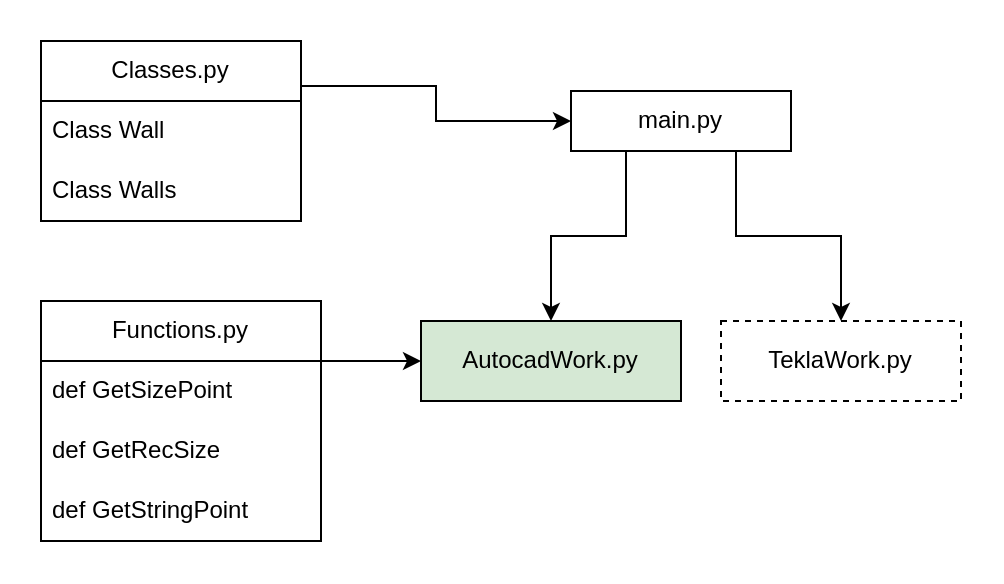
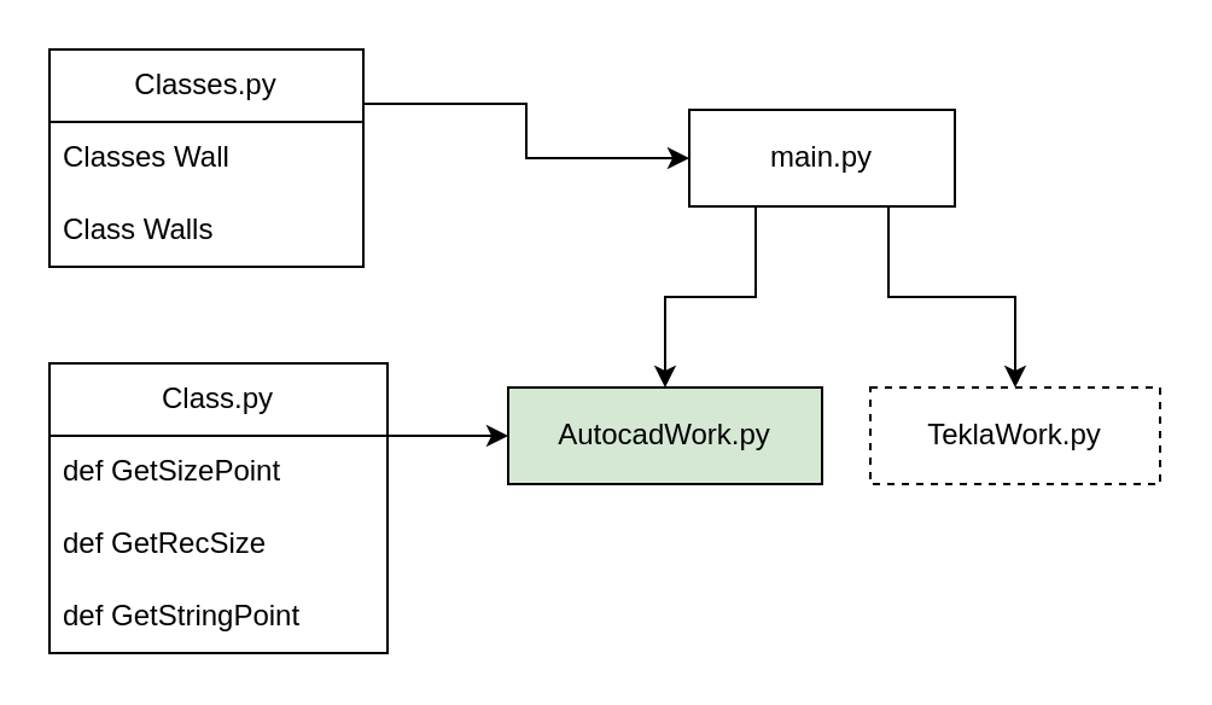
- <mxCell id="4" value="main.py" style="rounded=0;whiteSpace=wrap;html=1;" vertex="1" parent="1"><mxGeometry x="285" y="45" width="110" height="30" as="geometry" /></mxCell>
+ <mxCell id="4" value="main.py" style="rounded=0;whiteSpace=wrap;html=1;" vertex="1" parent="1"><mxGeometry x="285" y="45" width="110" height="40" as="geometry" /></mxCell>
- <mxCell id="9" value="Class Wall" style="text;strokeColor=none;fillColor=none;align=left;verticalAlign=middle;spacingLeft=4;spacingRight=4;overflow=hidden;points=[[0,0.5],[1,0.5]];portConstraint=eastwest;rotatable=0;whiteSpace=wrap;html=1;" vertex="1" parent="8"><mxGeometry y="30" width="130" height="30" as="geometry" /></mxCell>
+ <mxCell id="9" value="Classes Wall" style="text;strokeColor=none;fillColor=none;align=left;verticalAlign=middle;spacingLeft=4;spacingRight=4;overflow=hidden;points=[[0,0.5],[1,0.5]];portConstraint=eastwest;rotatable=0;whiteSpace=wrap;html=1;" vertex="1" parent="8"><mxGeometry y="30" width="130" height="30" as="geometry" /></mxCell>
- <mxCell id="12" value="Functions.py" style="swimlane;fontStyle=0;childLayout=stackLayout;horizontal=1;startSize=30;horizontalStack=0;resizeParent=1;resizeParentMax=0;resizeLast=0;collapsible=1;marginBottom=0;whiteSpace=wrap;html=1;" vertex="1" parent="1"><mxGeometry x="20" y="150" width="140" height="120" as="geometry" /></mxCell>
+ <mxCell id="12" value="Class.py" style="swimlane;fontStyle=0;childLayout=stackLayout;horizontal=1;startSize=30;horizontalStack=0;resizeParent=1;resizeParentMax=0;resizeLast=0;collapsible=1;marginBottom=0;whiteSpace=wrap;html=1;" vertex="1" parent="1"><mxGeometry x="20" y="150" width="140" height="120" as="geometry" /></mxCell>
